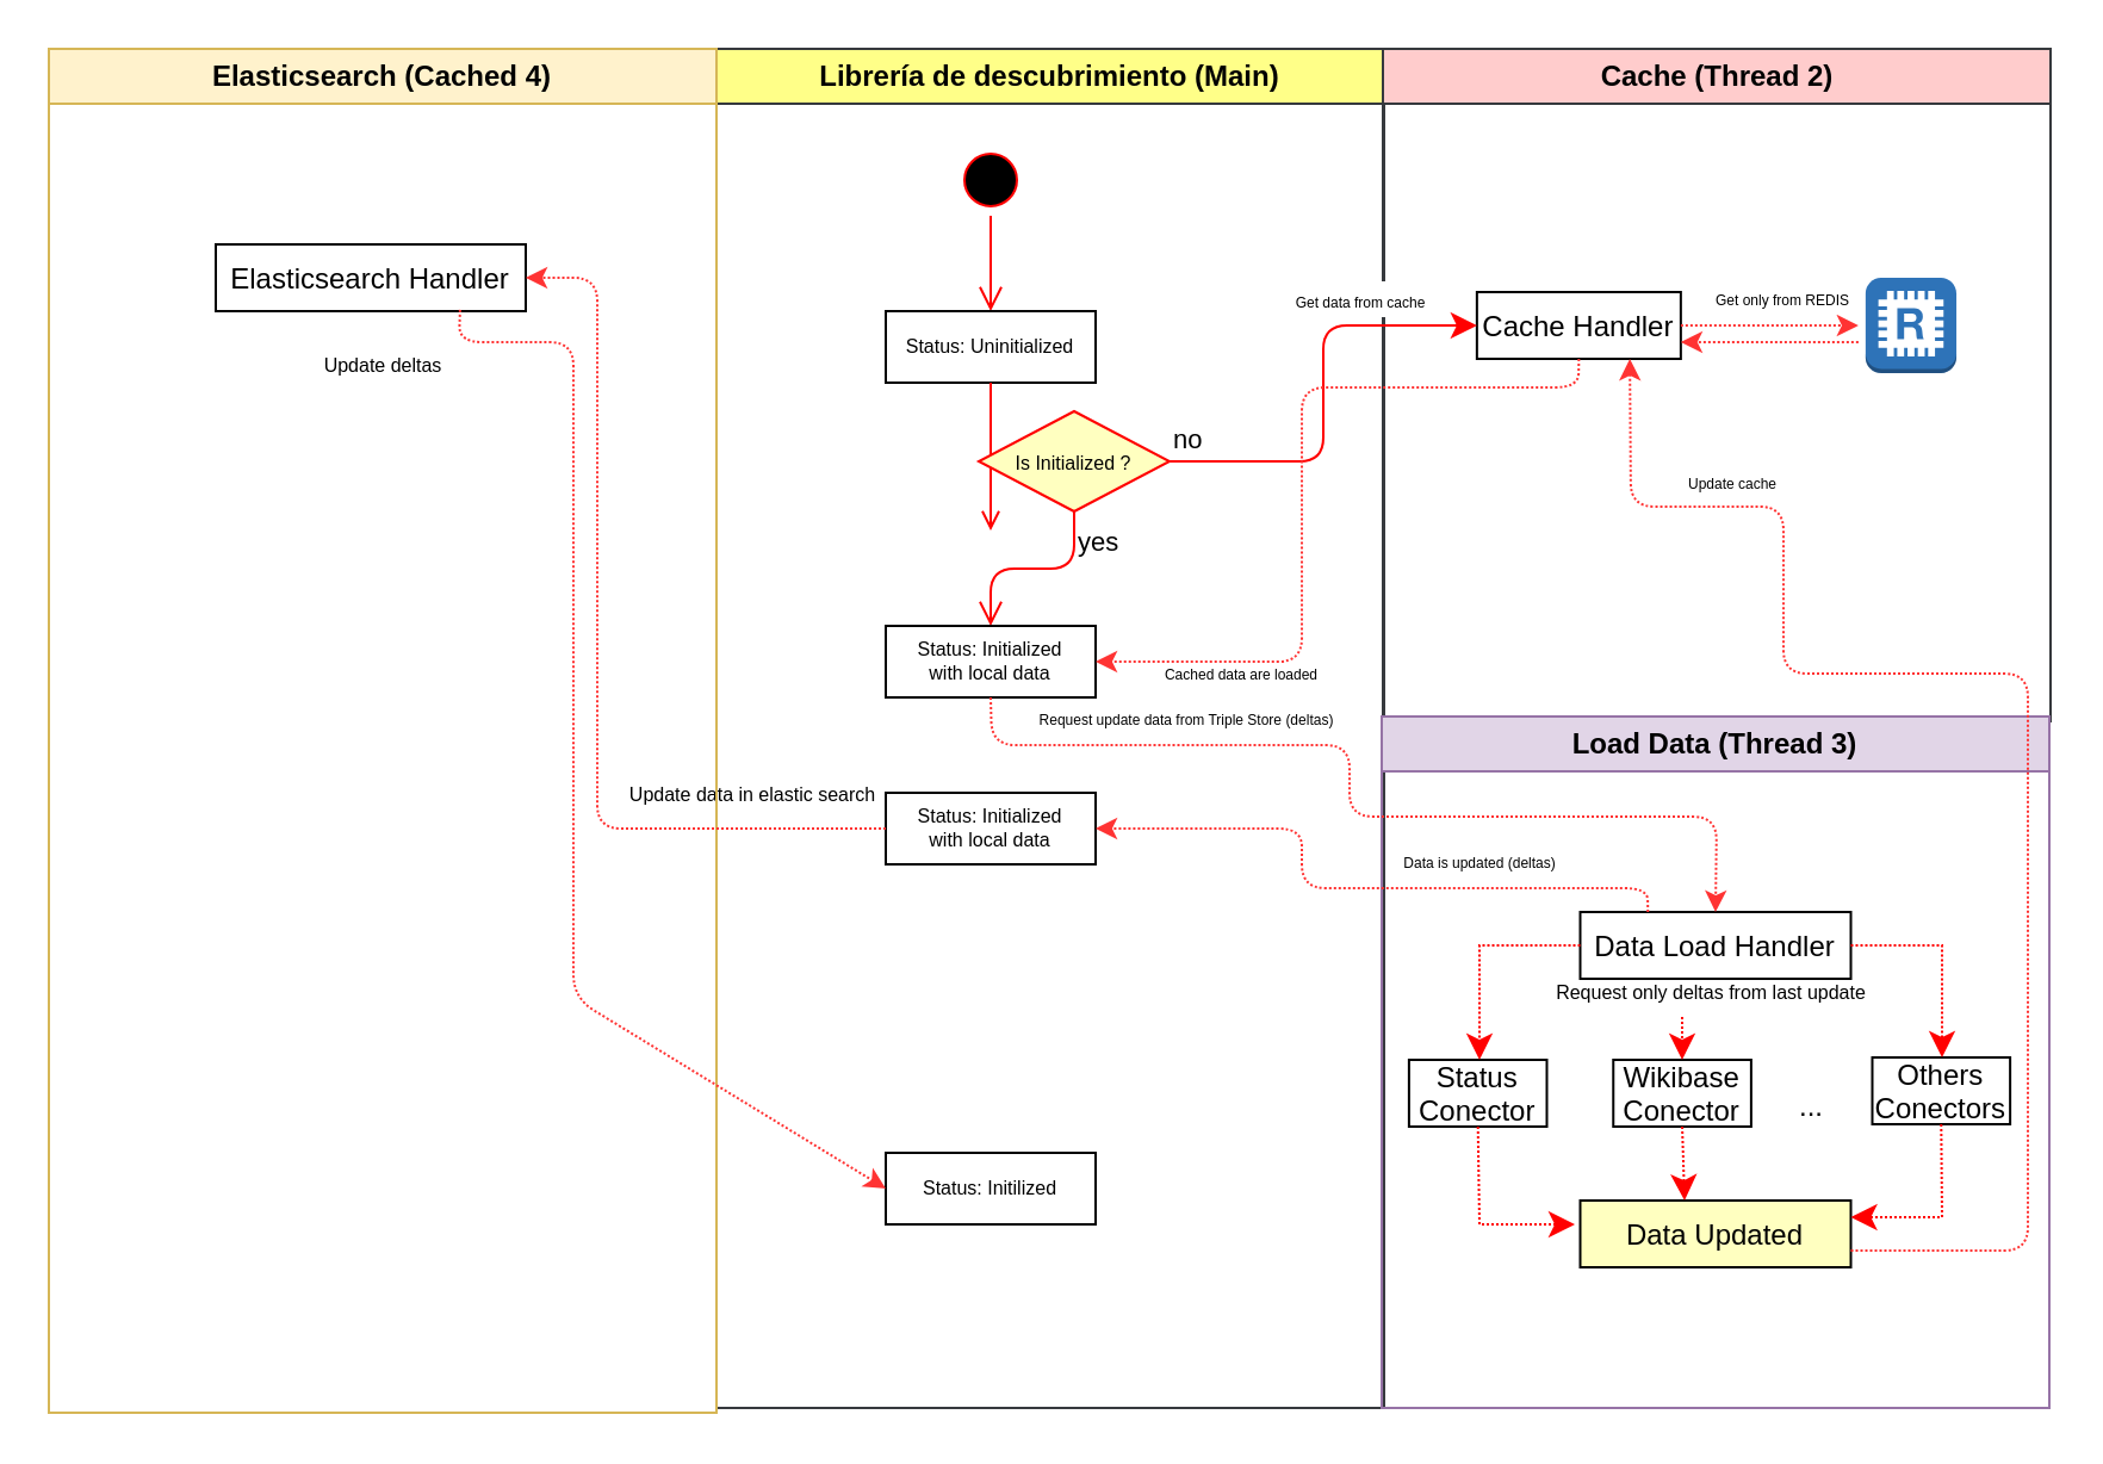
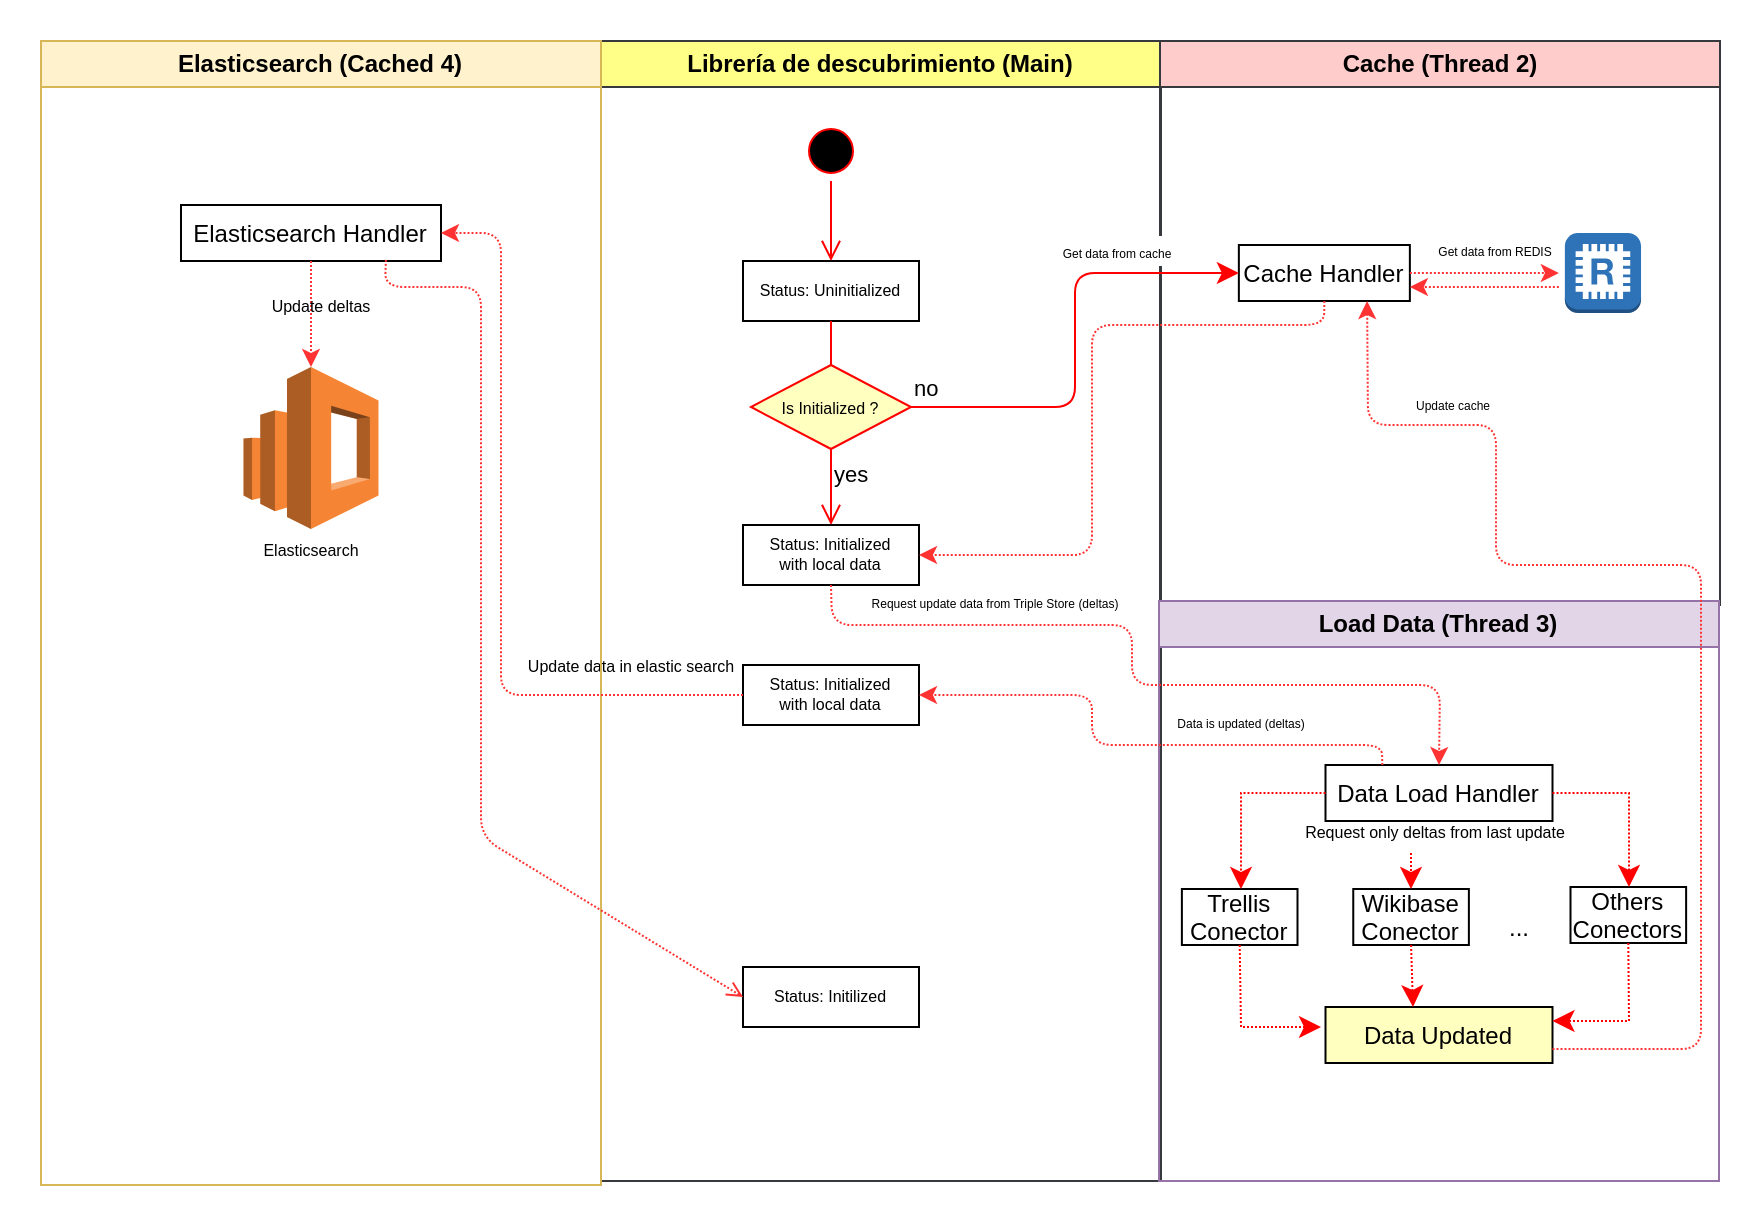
- <mxCell id="18" value="&lt;font style=&quot;font-size: 6px&quot;&gt;Get only from REDIS&lt;/font&gt;" style="text;html=1;align=center;verticalAlign=middle;resizable=0;points=[];;labelBackgroundColor=#ffffff;direction=west;" vertex="1" connectable="0" parent="14"><mxGeometry x="163.428" y="116.004" as="geometry"><mxPoint x="3.56" y="-12.03" as="offset" /></mxGeometry></mxCell>
+ <mxCell id="18" value="&lt;font style=&quot;font-size: 6px&quot;&gt;Get data from REDIS&lt;/font&gt;" style="text;html=1;align=center;verticalAlign=middle;resizable=0;points=[];;labelBackgroundColor=#ffffff;direction=west;" vertex="1" connectable="0" parent="14"><mxGeometry x="163.428" y="116.004" as="geometry"><mxPoint x="3.56" y="-12.03" as="offset" /></mxGeometry></mxCell>
+ <mxCell id="44" value="" style="endArrow=classic;dashed=1;html=1;dashPattern=1 1;strokeColor=#FF3333;fontSize=8;endFill=1;entryX=0.5;entryY=0;entryDx=0;entryDy=0;exitX=0.5;exitY=1;exitDx=0;exitDy=0;entryPerimeter=0;" edge="1" parent="41" source="42" target="43"><mxGeometry width="50" height="50" relative="1" as="geometry"><mxPoint x="361" y="337.0" as="sourcePoint" /><mxPoint x="210" y="106" as="targetPoint" /><Array as="points" /></mxGeometry></mxCell>
- <mxCell id="7" value="&lt;font style=&quot;font-size: 8px&quot;&gt;Is Initialized ?&lt;/font&gt;" style="rhombus;whiteSpace=wrap;html=1;fillColor=#ffffc0;strokeColor=#ff0000;" vertex="1" parent="2"><mxGeometry x="110" y="152" width="80" height="42" as="geometry" /></mxCell>
+ <mxCell id="7" value="&lt;font style=&quot;font-size: 8px&quot;&gt;Is Initialized ?&lt;/font&gt;" style="rhombus;whiteSpace=wrap;html=1;fillColor=#ffffc0;strokeColor=#ff0000;" vertex="1" parent="2"><mxGeometry x="75" y="162" width="80" height="42" as="geometry" /></mxCell>
+ <mxCell id="43" value="Elasticsearch&lt;br&gt;" style="outlineConnect=0;dashed=0;verticalLabelPosition=bottom;verticalAlign=top;align=center;html=1;shape=mxgraph.aws3.elasticsearch_service;fillColor=#F58534;gradientColor=none;fontSize=8;" vertex="1" parent="41"><mxGeometry x="101.25" y="163" width="67.5" height="81" as="geometry" /></mxCell>
- <mxCell id="39" value="&lt;font style=&quot;font-size: 6px&quot;&gt;Cached data are loaded&lt;/font&gt;" style="text;html=1;align=center;verticalAlign=middle;resizable=0;points=[];;autosize=1;fontSize=8;" vertex="1" parent="1"><mxGeometry x="479.5" y="272" width="80" height="20" as="geometry" /></mxCell>
- <mxCell id="23" value="Status &#10;Conector" style="" vertex="1" parent="21"><mxGeometry x="11.44" y="144" width="57.81" height="28" as="geometry" /></mxCell>
+ <mxCell id="23" value="Trellis &#10;Conector" style="" vertex="1" parent="21"><mxGeometry x="11.44" y="144" width="57.81" height="28" as="geometry" /></mxCell>
- <mxCell id="49" value="" style="endArrow=classic;dashed=1;html=1;dashPattern=1 1;strokeColor=#FF3333;fontSize=8;endFill=1;exitX=0.788;exitY=0.98;exitDx=0;exitDy=0;exitPerimeter=0;entryX=0;entryY=0.5;entryDx=0;entryDy=0;" edge="1" parent="1" source="42" target="13"><mxGeometry width="50" height="50" relative="1" as="geometry"><mxPoint x="381" y="357" as="sourcePoint" /><mxPoint x="390" y="332" as="targetPoint" /><Array as="points"><mxPoint x="192" y="143" /><mxPoint x="240" y="143" /><mxPoint x="240" y="383" /><mxPoint x="240" y="418" /></Array></mxGeometry></mxCell>
+ <mxCell id="49" value="" style="endArrow=open;dashed=1;html=1;dashPattern=1 1;strokeColor=#FF3333;fontSize=8;endFill=1;exitX=0.788;exitY=0.98;exitDx=0;exitDy=0;exitPerimeter=0;entryX=0;entryY=0.5;entryDx=0;entryDy=0;" edge="1" parent="1" source="42" target="13"><mxGeometry width="50" height="50" relative="1" as="geometry"><mxPoint x="381" y="357" as="sourcePoint" /><mxPoint x="390" y="332" as="targetPoint" /><Array as="points"><mxPoint x="192" y="143" /><mxPoint x="240" y="143" /><mxPoint x="240" y="383" /><mxPoint x="240" y="418" /></Array></mxGeometry></mxCell>
